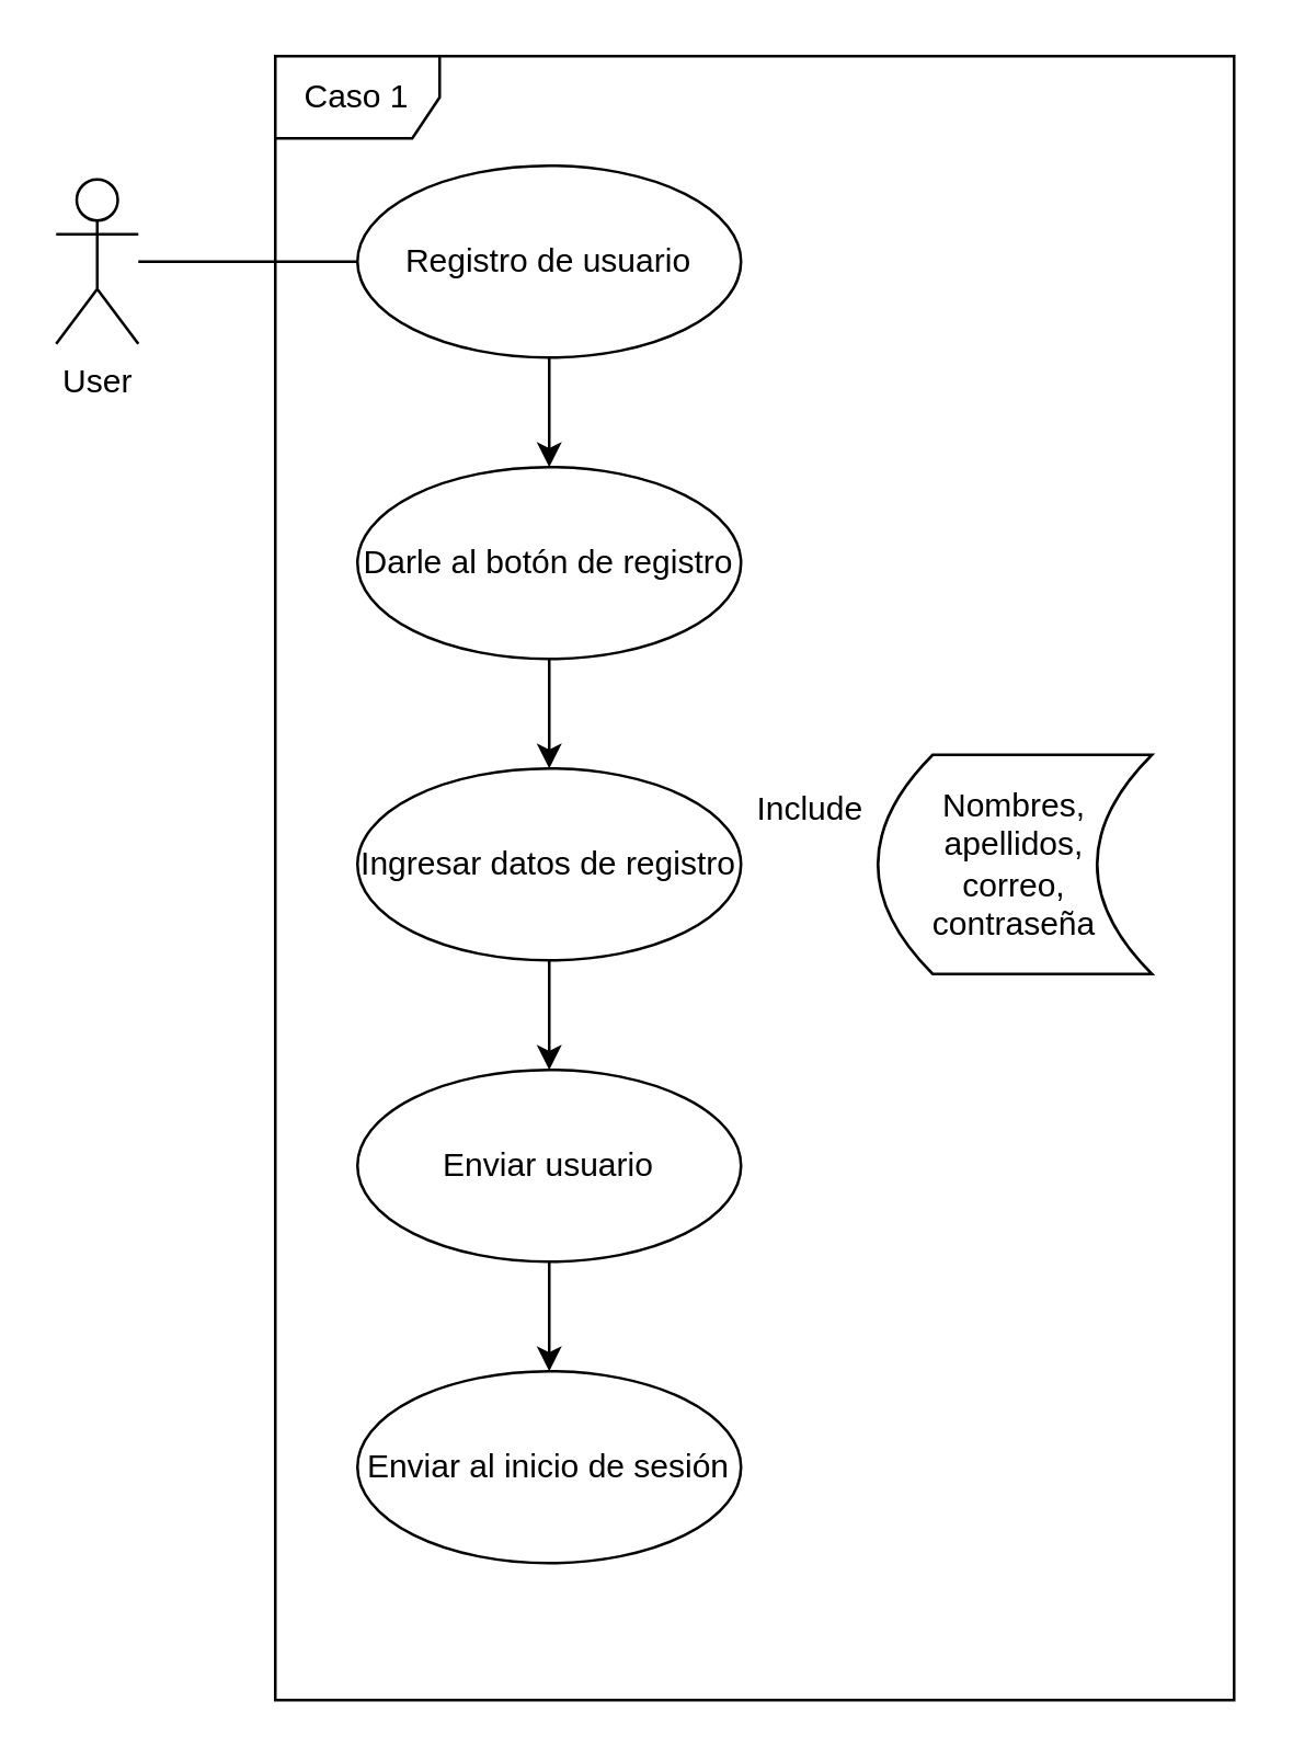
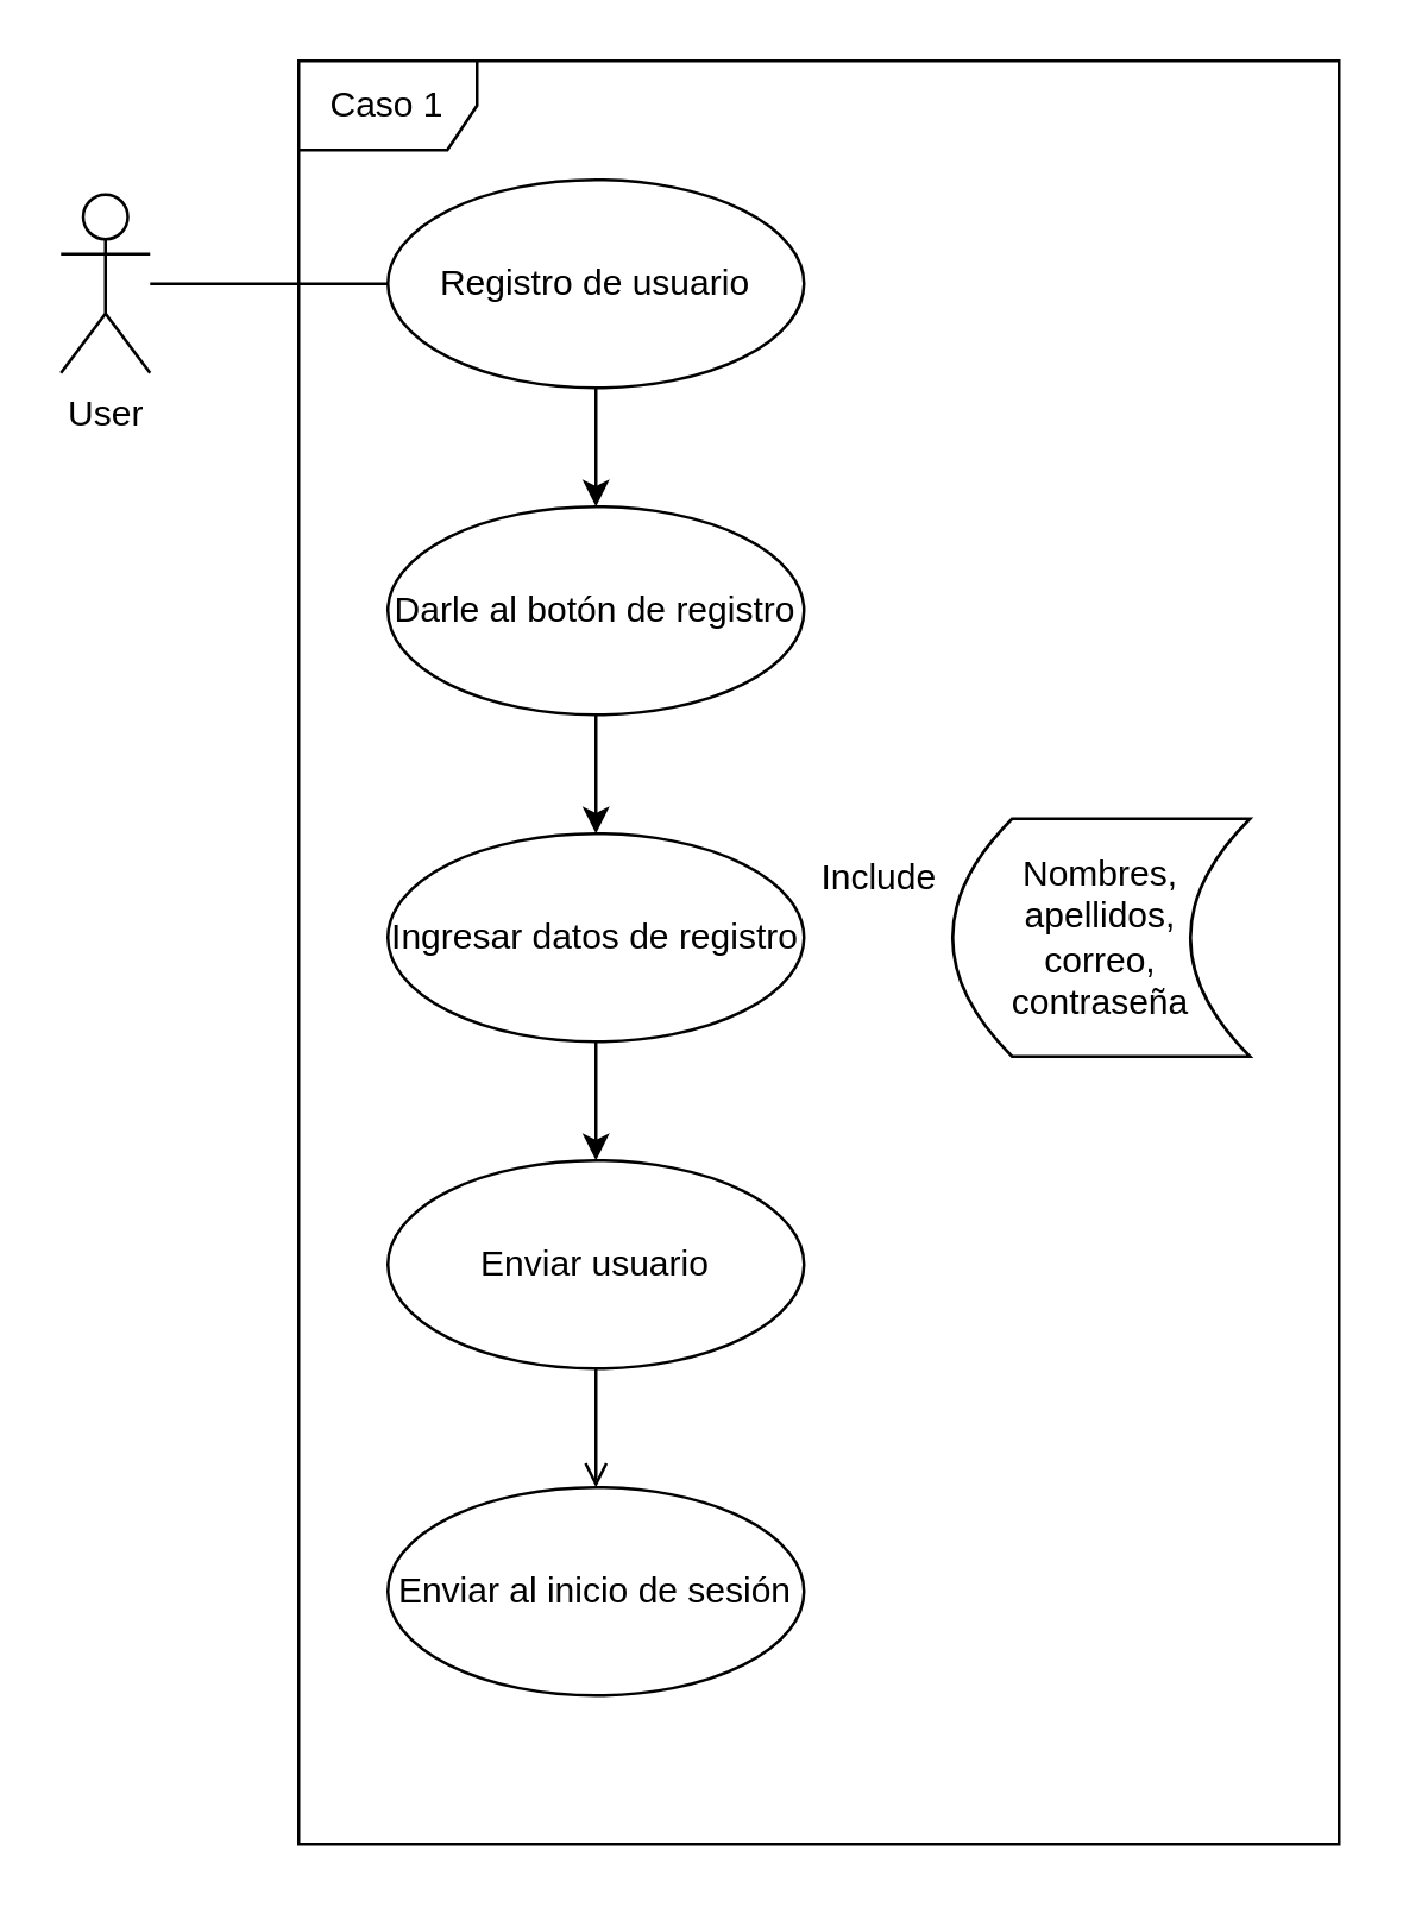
- <mxCell id="10" style="edgeStyle=orthogonalEdgeStyle;rounded=0;orthogonalLoop=1;jettySize=auto;html=1;entryX=0.5;entryY=0;entryDx=0;entryDy=0;" parent="1" source="11" target="12" edge="1"><mxGeometry relative="1" as="geometry" /></mxCell>
+ <mxCell id="10" style="edgeStyle=orthogonalEdgeStyle;rounded=0;orthogonalLoop=1;jettySize=auto;html=1;entryX=0.5;entryY=0;entryDx=0;entryDy=0;endArrow=open;" parent="1" source="11" target="12" edge="1"><mxGeometry relative="1" as="geometry" /></mxCell>
